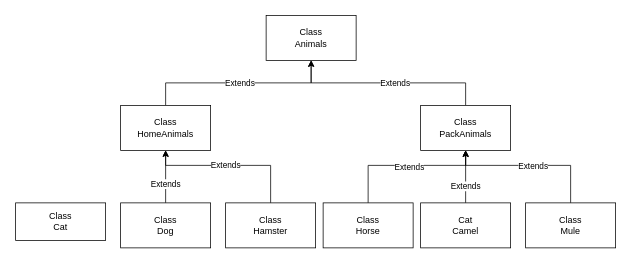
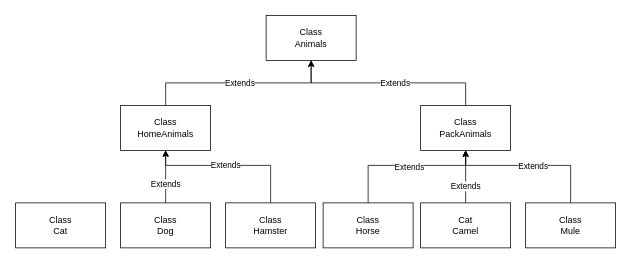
- <mxCell id="9" value="Class&lt;div&gt;Cat&lt;/div&gt;" style="rounded=0;whiteSpace=wrap;html=1;" parent="1" vertex="1"><mxGeometry x="20" y="270" width="120" height="50" as="geometry" /></mxCell>
+ <mxCell id="9" value="Class&lt;div&gt;Cat&lt;/div&gt;" style="rounded=0;whiteSpace=wrap;html=1;" parent="1" vertex="1"><mxGeometry x="20" y="270" width="120" height="60" as="geometry" /></mxCell>
